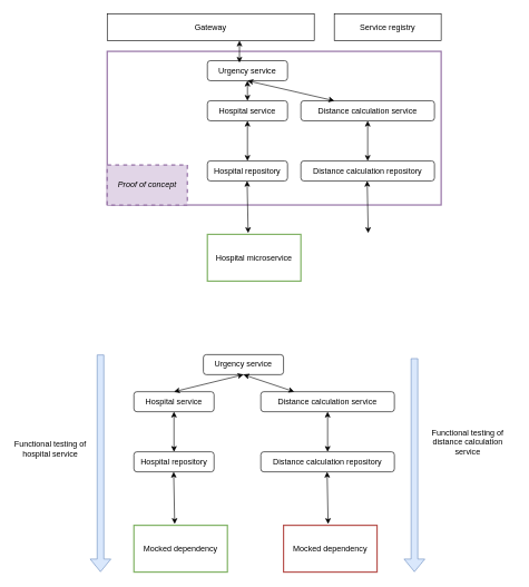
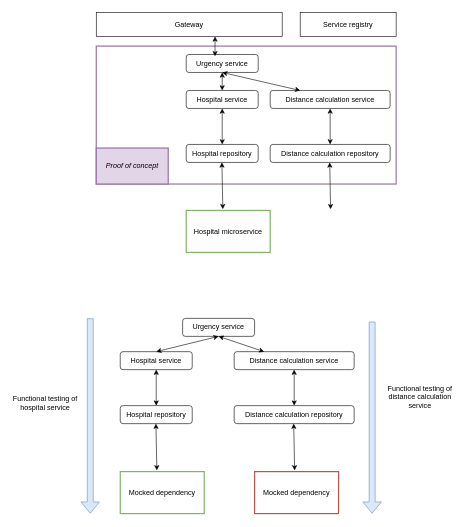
- <mxCell id="12" value="&lt;i&gt;Proof of concept&lt;/i&gt;" style="rounded=0;whiteSpace=wrap;html=1;fillColor=#e1d5e7;strokeColor=#9673a6;strokeWidth=2;dashed=1;" parent="2" vertex="1"><mxGeometry y="226" width="120" height="60" as="geometry" /></mxCell>
+ <mxCell id="12" value="&lt;i&gt;Proof of concept&lt;/i&gt;" style="rounded=0;whiteSpace=wrap;html=1;fillColor=#e1d5e7;strokeColor=#9673a6;strokeWidth=2;" parent="2" vertex="1"><mxGeometry y="226" width="120" height="60" as="geometry" /></mxCell>
